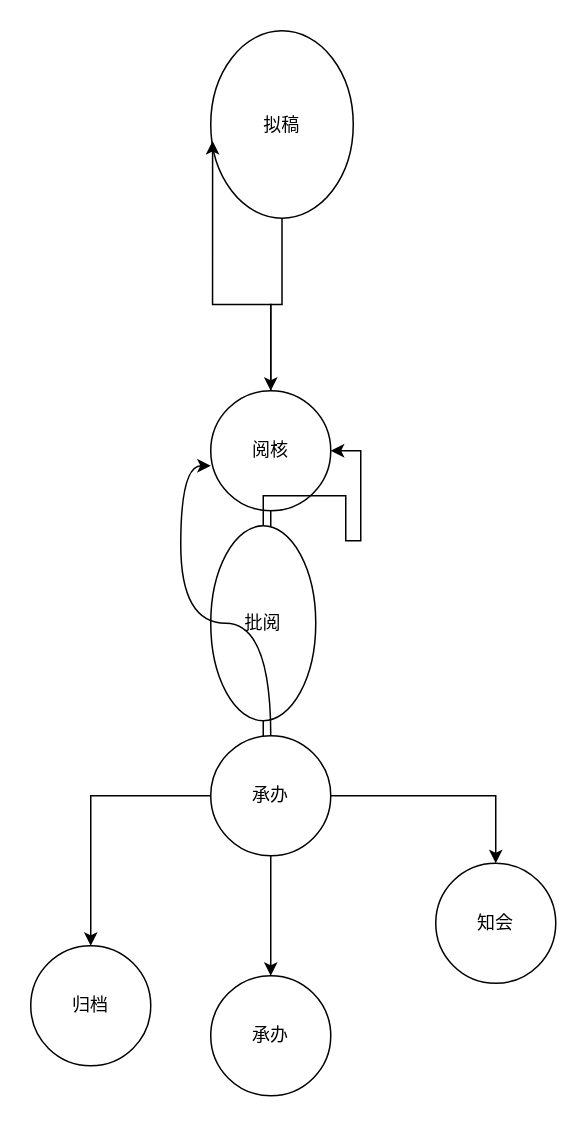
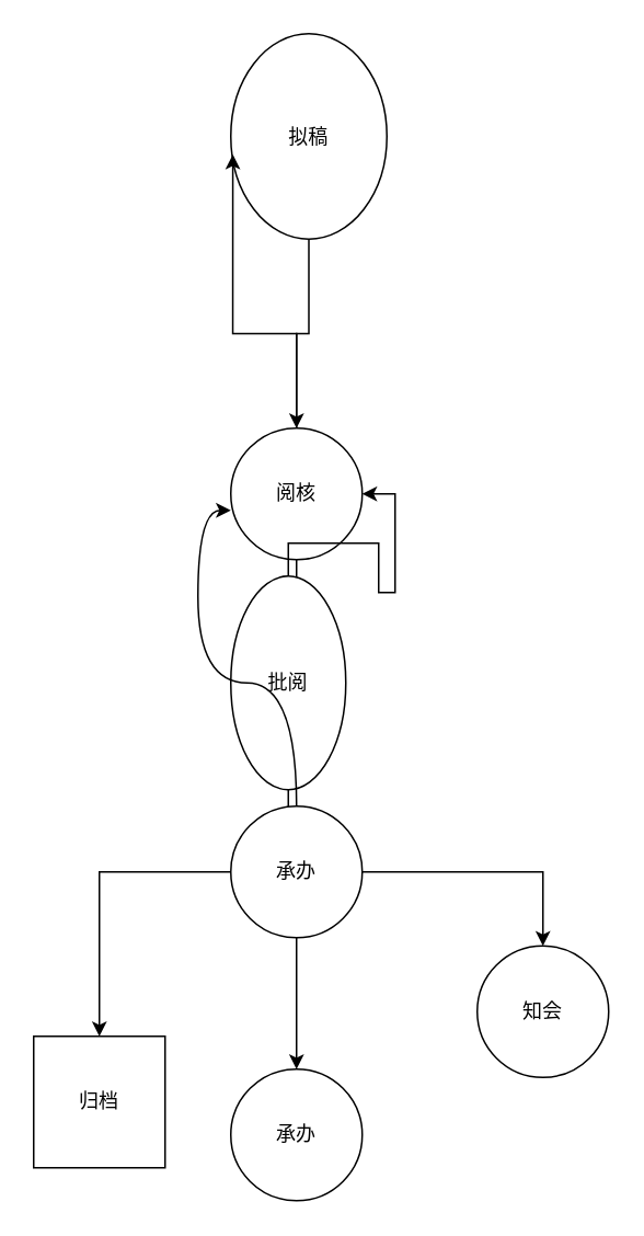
- <mxCell id="15" value="归档" style="ellipse;whiteSpace=wrap;html=1;aspect=fixed;" vertex="1" parent="1"><mxGeometry x="20" y="630" width="80" height="80" as="geometry" /></mxCell>
+ <mxCell id="15" value="归档" style="whiteSpace=wrap;html=1;aspect=fixed;rounded=0;" vertex="1" parent="1"><mxGeometry x="20" y="630" width="80" height="80" as="geometry" /></mxCell>
